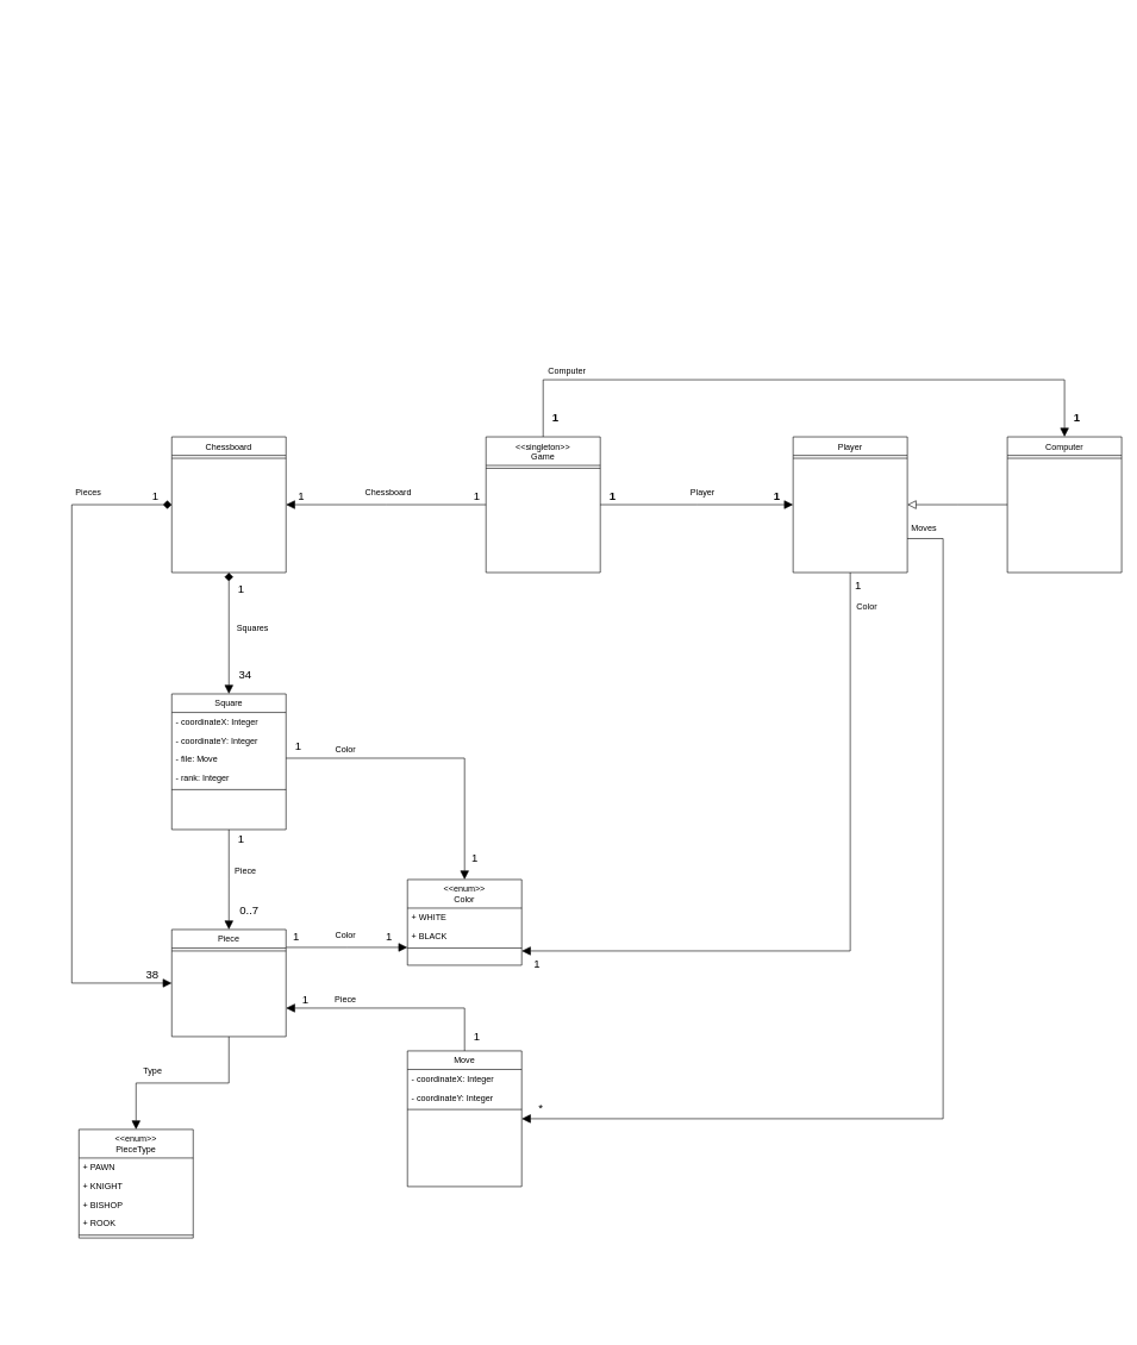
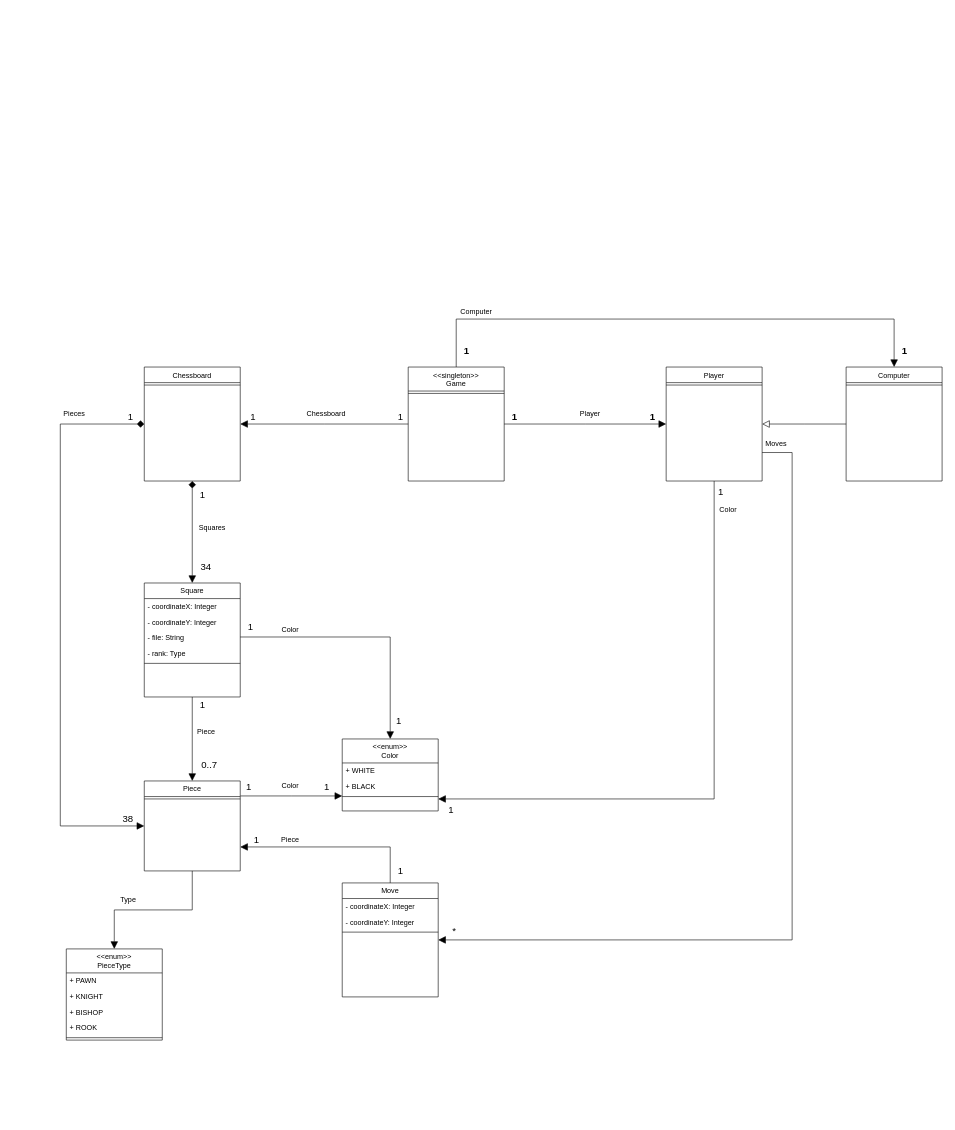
- <mxCell id="15" value="- file: Move " style="text;align=left;verticalAlign=top;spacingLeft=4;spacingRight=4;overflow=hidden;rotatable=0;points=[[0,0.5],[1,0.5]];portConstraint=eastwest;" vertex="1" parent="12"><mxGeometry y="78" width="160" height="26" as="geometry" /></mxCell>
+ <mxCell id="15" value="- file: String " style="text;align=left;verticalAlign=top;spacingLeft=4;spacingRight=4;overflow=hidden;rotatable=0;points=[[0,0.5],[1,0.5]];portConstraint=eastwest;" vertex="1" parent="12"><mxGeometry y="78" width="160" height="26" as="geometry" /></mxCell>
- <mxCell id="16" value="- rank: Integer " style="text;align=left;verticalAlign=top;spacingLeft=4;spacingRight=4;overflow=hidden;rotatable=0;points=[[0,0.5],[1,0.5]];portConstraint=eastwest;" vertex="1" parent="12"><mxGeometry y="104" width="160" height="26" as="geometry" /></mxCell>
+ <mxCell id="16" value="- rank: Type " style="text;align=left;verticalAlign=top;spacingLeft=4;spacingRight=4;overflow=hidden;rotatable=0;points=[[0,0.5],[1,0.5]];portConstraint=eastwest;" vertex="1" parent="12"><mxGeometry y="104" width="160" height="26" as="geometry" /></mxCell>
